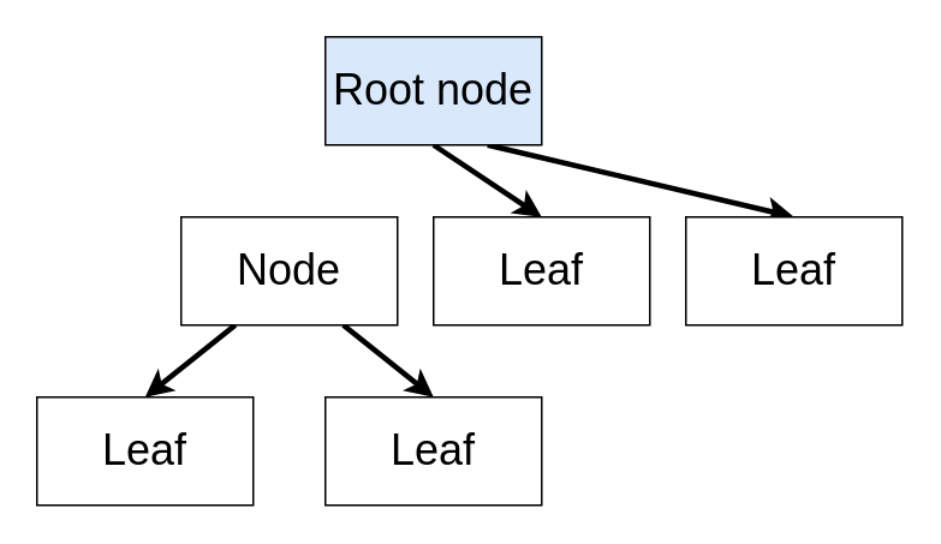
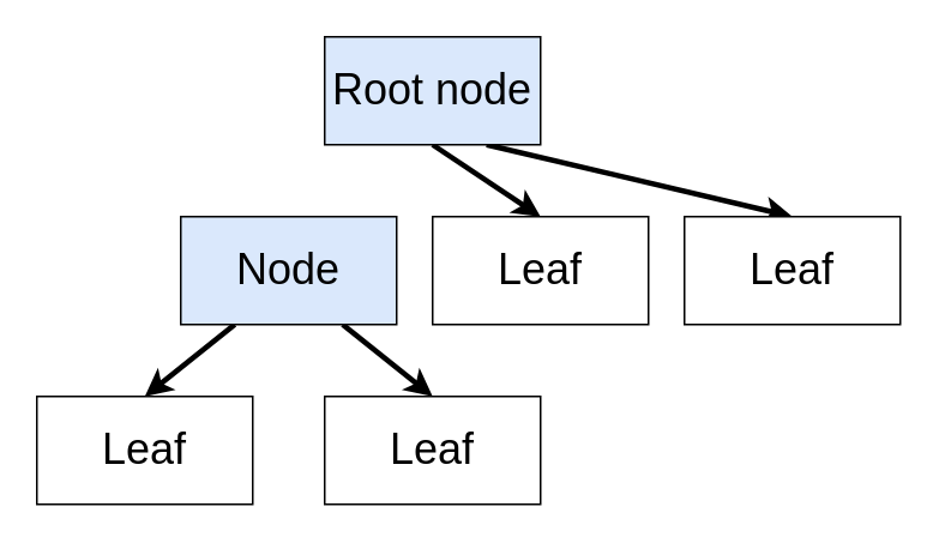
- <mxCell id="7" value="&lt;font style=&quot;font-size: 24px;&quot;&gt;Node&lt;/font&gt;" style="rounded=0;whiteSpace=wrap;html=1;" parent="1" vertex="1"><mxGeometry x="100" y="120" width="120" height="60" as="geometry" /></mxCell>
+ <mxCell id="7" value="&lt;font style=&quot;font-size: 24px;&quot;&gt;Node&lt;/font&gt;" style="rounded=0;whiteSpace=wrap;html=1;fillColor=#dae8fc;" parent="1" vertex="1"><mxGeometry x="100" y="120" width="120" height="60" as="geometry" /></mxCell>
